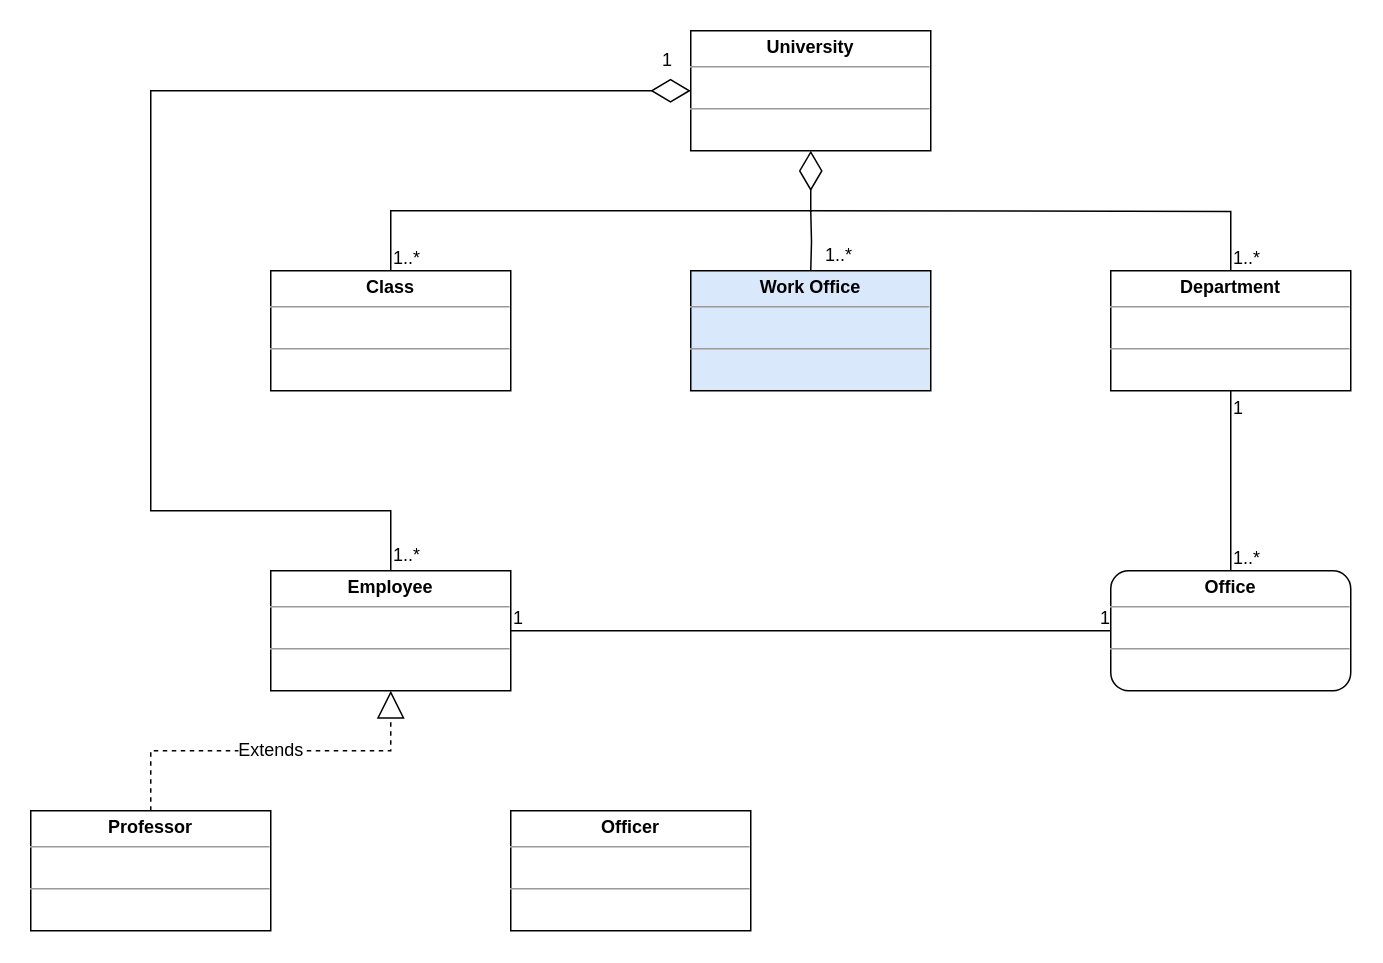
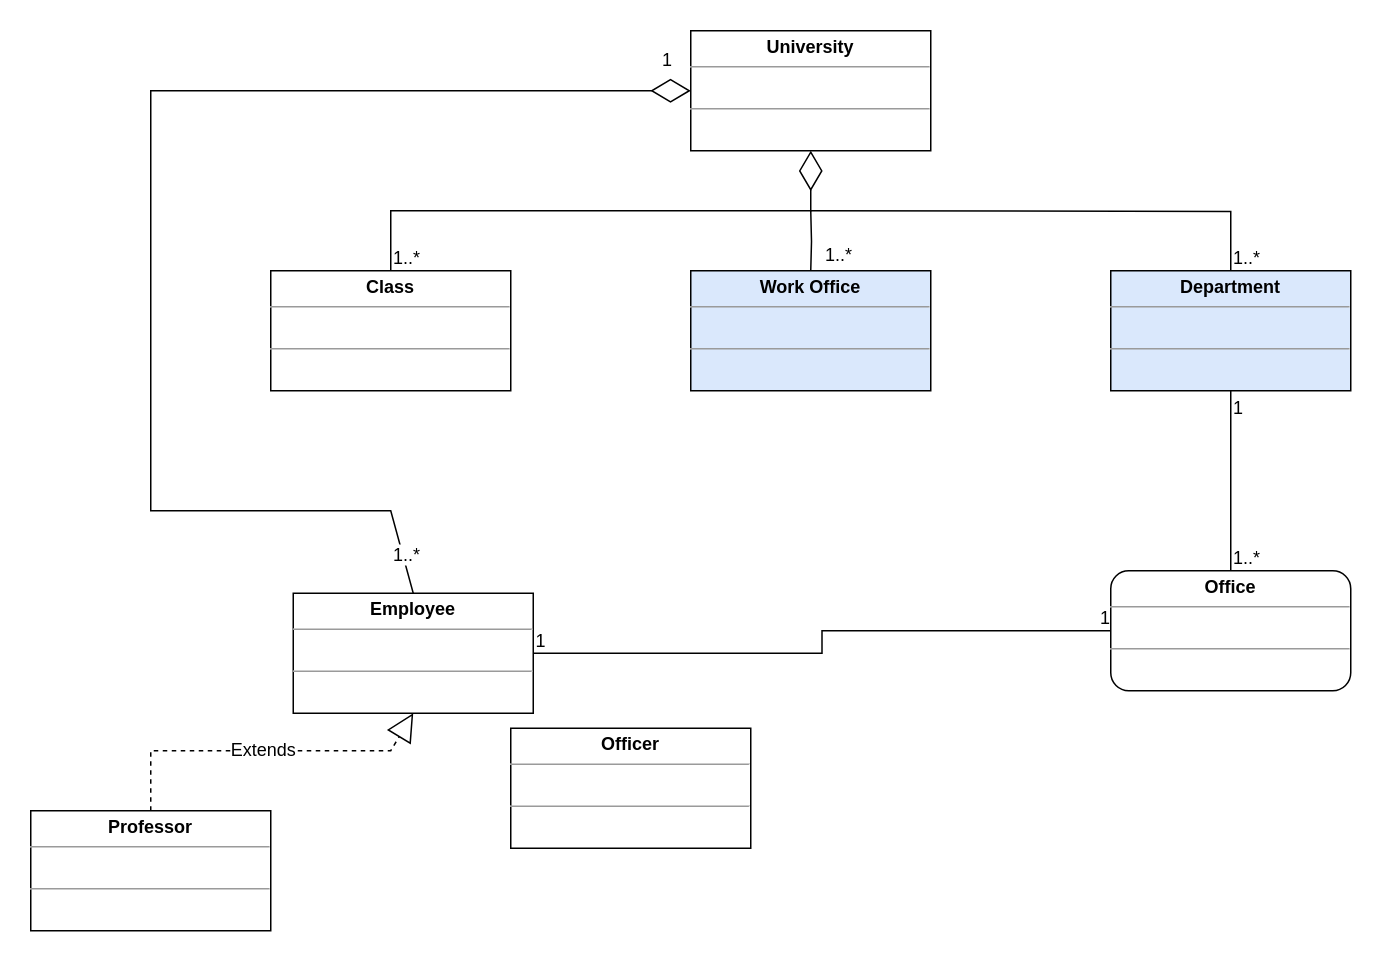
- <mxCell id="3" value="&lt;p style=&quot;margin: 0px ; margin-top: 4px ; text-align: center&quot;&gt;&lt;b&gt;Department&lt;/b&gt;&lt;/p&gt;&lt;hr size=&quot;1&quot;&gt;&lt;p style=&quot;margin: 0px ; margin-left: 4px&quot;&gt;&lt;br&gt;&lt;/p&gt;&lt;hr size=&quot;1&quot;&gt;&lt;p style=&quot;margin: 0px ; margin-left: 4px&quot;&gt;&lt;br&gt;&lt;/p&gt;" style="verticalAlign=top;align=left;overflow=fill;fontSize=12;fontFamily=Helvetica;html=1;fontColor=#000000;" vertex="1" parent="1"><mxGeometry x="740" y="180" width="160" height="80" as="geometry" /></mxCell>
+ <mxCell id="3" value="&lt;p style=&quot;margin: 0px ; margin-top: 4px ; text-align: center&quot;&gt;&lt;b&gt;Department&lt;/b&gt;&lt;/p&gt;&lt;hr size=&quot;1&quot;&gt;&lt;p style=&quot;margin: 0px ; margin-left: 4px&quot;&gt;&lt;br&gt;&lt;/p&gt;&lt;hr size=&quot;1&quot;&gt;&lt;p style=&quot;margin: 0px ; margin-left: 4px&quot;&gt;&lt;br&gt;&lt;/p&gt;" style="verticalAlign=top;align=left;overflow=fill;fontSize=12;fontFamily=Helvetica;html=1;fontColor=#000000;fillColor=#dae8fc;" vertex="1" parent="1"><mxGeometry x="740" y="180" width="160" height="80" as="geometry" /></mxCell>
- <mxCell id="6" value="&lt;p style=&quot;margin: 0px ; margin-top: 4px ; text-align: center&quot;&gt;&lt;b&gt;Employee&lt;/b&gt;&lt;/p&gt;&lt;hr size=&quot;1&quot;&gt;&lt;p style=&quot;margin: 0px ; margin-left: 4px&quot;&gt;&lt;br&gt;&lt;/p&gt;&lt;hr size=&quot;1&quot;&gt;&lt;p style=&quot;margin: 0px ; margin-left: 4px&quot;&gt;&lt;br&gt;&lt;/p&gt;" style="verticalAlign=top;align=left;overflow=fill;fontSize=12;fontFamily=Helvetica;html=1;fontColor=#000000;" vertex="1" parent="1"><mxGeometry x="180" y="380" width="160" height="80" as="geometry" /></mxCell>
+ <mxCell id="6" value="&lt;p style=&quot;margin: 0px ; margin-top: 4px ; text-align: center&quot;&gt;&lt;b&gt;Employee&lt;/b&gt;&lt;/p&gt;&lt;hr size=&quot;1&quot;&gt;&lt;p style=&quot;margin: 0px ; margin-left: 4px&quot;&gt;&lt;br&gt;&lt;/p&gt;&lt;hr size=&quot;1&quot;&gt;&lt;p style=&quot;margin: 0px ; margin-left: 4px&quot;&gt;&lt;br&gt;&lt;/p&gt;" style="verticalAlign=top;align=left;overflow=fill;fontSize=12;fontFamily=Helvetica;html=1;fontColor=#000000;" vertex="1" parent="1"><mxGeometry x="195" y="395" width="160" height="80" as="geometry" /></mxCell>
- <mxCell id="15" value="&lt;p style=&quot;margin: 0px ; margin-top: 4px ; text-align: center&quot;&gt;&lt;b&gt;Officer&lt;/b&gt;&lt;/p&gt;&lt;hr size=&quot;1&quot;&gt;&lt;p style=&quot;margin: 0px ; margin-left: 4px&quot;&gt;&lt;br&gt;&lt;/p&gt;&lt;hr size=&quot;1&quot;&gt;&lt;p style=&quot;margin: 0px ; margin-left: 4px&quot;&gt;&lt;br&gt;&lt;/p&gt;" style="verticalAlign=top;align=left;overflow=fill;fontSize=12;fontFamily=Helvetica;html=1;fontColor=#000000;" vertex="1" parent="1"><mxGeometry x="340" y="540" width="160" height="80" as="geometry" /></mxCell>
+ <mxCell id="15" value="&lt;p style=&quot;margin: 0px ; margin-top: 4px ; text-align: center&quot;&gt;&lt;b&gt;Officer&lt;/b&gt;&lt;/p&gt;&lt;hr size=&quot;1&quot;&gt;&lt;p style=&quot;margin: 0px ; margin-left: 4px&quot;&gt;&lt;br&gt;&lt;/p&gt;&lt;hr size=&quot;1&quot;&gt;&lt;p style=&quot;margin: 0px ; margin-left: 4px&quot;&gt;&lt;br&gt;&lt;/p&gt;" style="verticalAlign=top;align=left;overflow=fill;fontSize=12;fontFamily=Helvetica;html=1;fontColor=#000000;" vertex="1" parent="1"><mxGeometry x="340" y="485" width="160" height="80" as="geometry" /></mxCell>
